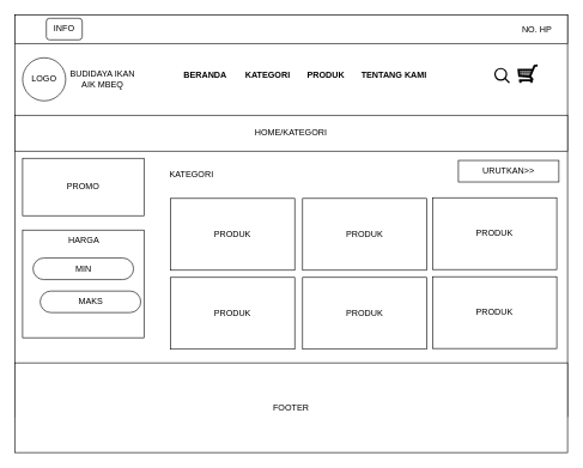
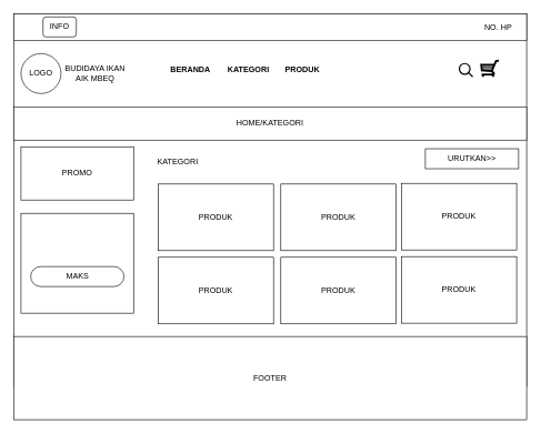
- <mxCell id="12" value="&lt;b&gt;TENTANG KAMI&lt;/b&gt;" style="text;html=1;resizable=0;autosize=1;align=center;verticalAlign=middle;points=[];fillColor=none;strokeColor=none;rounded=0;" parent="1" vertex="1"><mxGeometry x="493" y="90" width="110" height="30" as="geometry" /></mxCell>
- <mxCell id="19" value="HARGA" style="text;html=1;resizable=0;autosize=1;align=center;verticalAlign=middle;points=[];fillColor=none;strokeColor=none;rounded=0;" vertex="1" parent="1"><mxGeometry x="80.5" y="320" width="70" height="30" as="geometry" /></mxCell>
- <mxCell id="18" value="MIN" style="rounded=1;whiteSpace=wrap;html=1;arcSize=50;" vertex="1" parent="1"><mxGeometry x="45.5" y="359" width="140" height="30" as="geometry" /></mxCell>
- <mxCell id="20" value="MAKS" style="rounded=1;whiteSpace=wrap;html=1;arcSize=50;" vertex="1" parent="1"><mxGeometry x="55.5" y="405" width="140" height="30" as="geometry" /></mxCell>
+ <mxCell id="20" value="MAKS" style="rounded=1;whiteSpace=wrap;html=1;arcSize=50;" vertex="1" parent="1"><mxGeometry x="45.5" y="400" width="140" height="30" as="geometry" /></mxCell>
